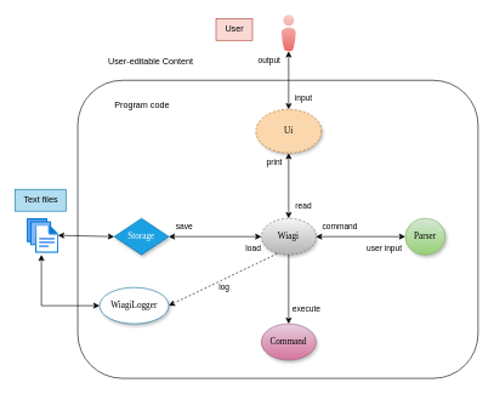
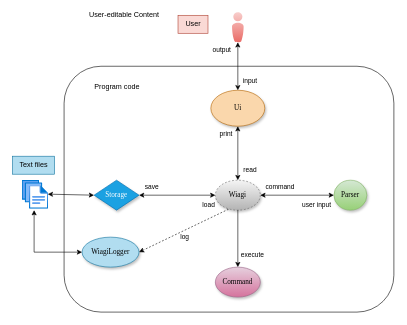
- <mxCell id="32" value="User-editable Content" style="text;html=1;align=center;verticalAlign=middle;resizable=0;points=[];autosize=1;strokeColor=none;fillColor=none;" vertex="1" parent="1"><mxGeometry x="136" y="70" width="140" height="30" as="geometry" /></mxCell>
+ <mxCell id="32" value="User-editable Content" style="text;html=1;align=center;verticalAlign=middle;resizable=0;points=[];autosize=1;strokeColor=none;fillColor=none;" vertex="1" parent="1"><mxGeometry x="136" y="10" width="140" height="30" as="geometry" /></mxCell>
- <mxCell id="3" value="Ui" style="ellipse;whiteSpace=wrap;html=1;rounded=0;shadow=1;comic=0;labelBackgroundColor=none;strokeWidth=1;fontFamily=Verdana;fontSize=12;align=center;fillColor=#fad7ac;strokeColor=#b46504;dashed=1;" parent="1" vertex="1"><mxGeometry x="350.75" y="150" width="90" height="60" as="geometry" /></mxCell>
+ <mxCell id="3" value="Ui" style="ellipse;whiteSpace=wrap;html=1;rounded=0;shadow=1;comic=0;labelBackgroundColor=none;strokeWidth=1;fontFamily=Verdana;fontSize=12;align=center;fillColor=#fad7ac;strokeColor=#b46504;" parent="1" vertex="1"><mxGeometry x="350.75" y="150" width="90" height="60" as="geometry" /></mxCell>
- <mxCell id="7" value="&lt;span&gt;WiagiLogger&lt;/span&gt;" style="ellipse;whiteSpace=wrap;html=1;rounded=0;shadow=1;comic=0;labelBackgroundColor=none;strokeWidth=1;fontFamily=Verdana;fontSize=12;align=center;fillColor=#ffffff;strokeColor=#10739e;" parent="1" vertex="1"><mxGeometry x="136" y="395" width="95" height="50" as="geometry" /></mxCell>
+ <mxCell id="7" value="&lt;span&gt;WiagiLogger&lt;/span&gt;" style="ellipse;whiteSpace=wrap;html=1;rounded=0;shadow=1;comic=0;labelBackgroundColor=none;strokeWidth=1;fontFamily=Verdana;fontSize=12;align=center;fillColor=#b1ddf0;strokeColor=#10739e;" parent="1" vertex="1"><mxGeometry x="136" y="395" width="95" height="50" as="geometry" /></mxCell>
